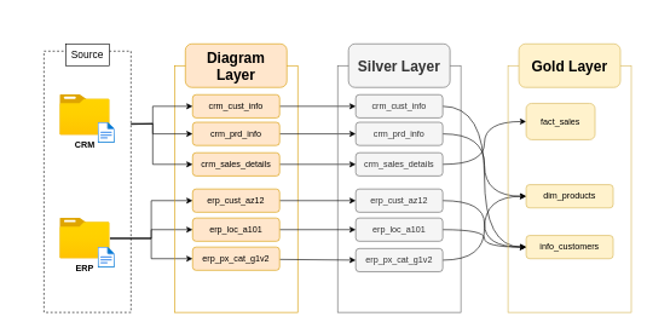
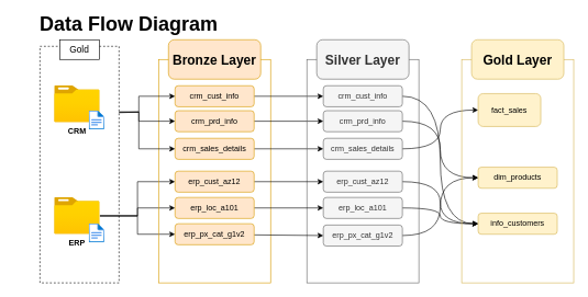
+ <mxCell id="2" value="&lt;b&gt;&lt;font style=&quot;font-size: 30px;&quot;&gt;Data Flow Diagram&lt;/font&gt;&lt;/b&gt;" style="text;html=1;align=center;verticalAlign=middle;whiteSpace=wrap;rounded=0;" parent="1" vertex="1"><mxGeometry x="20" y="20" width="350" height="30" as="geometry" /></mxCell>
- <mxCell id="4" value="&lt;font style=&quot;font-size: 14px;&quot;&gt;Source&lt;/font&gt;" style="rounded=0;whiteSpace=wrap;html=1;" parent="1" vertex="1"><mxGeometry x="90" y="60" width="60" height="30" as="geometry" /></mxCell>
+ <mxCell id="4" value="&lt;font style=&quot;font-size: 14px;&quot;&gt;Gold&lt;/font&gt;" style="rounded=0;whiteSpace=wrap;html=1;" parent="1" vertex="1"><mxGeometry x="90" y="60" width="60" height="30" as="geometry" /></mxCell>
- <mxCell id="13" value="&lt;font style=&quot;font-size: 20px;&quot;&gt;&lt;b&gt;Diagram Layer&lt;/b&gt;&lt;/font&gt;" style="rounded=1;whiteSpace=wrap;html=1;fillColor=#ffe6cc;strokeColor=#d79b00;" parent="1" vertex="1"><mxGeometry x="255" y="60" width="140" height="60" as="geometry" /></mxCell>
+ <mxCell id="13" value="&lt;font style=&quot;font-size: 20px;&quot;&gt;&lt;b&gt;Bronze Layer&lt;/b&gt;&lt;/font&gt;" style="rounded=1;whiteSpace=wrap;html=1;fillColor=#ffe6cc;strokeColor=#d79b00;" parent="1" vertex="1"><mxGeometry x="255" y="60" width="140" height="60" as="geometry" /></mxCell>
